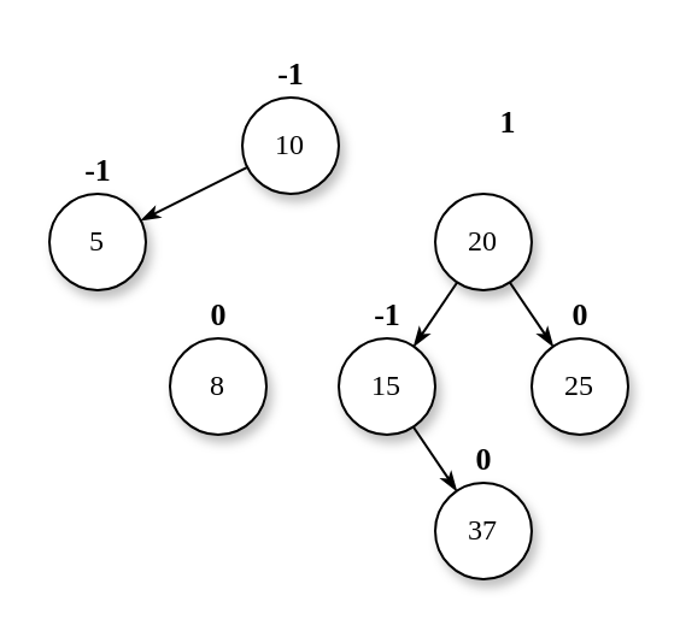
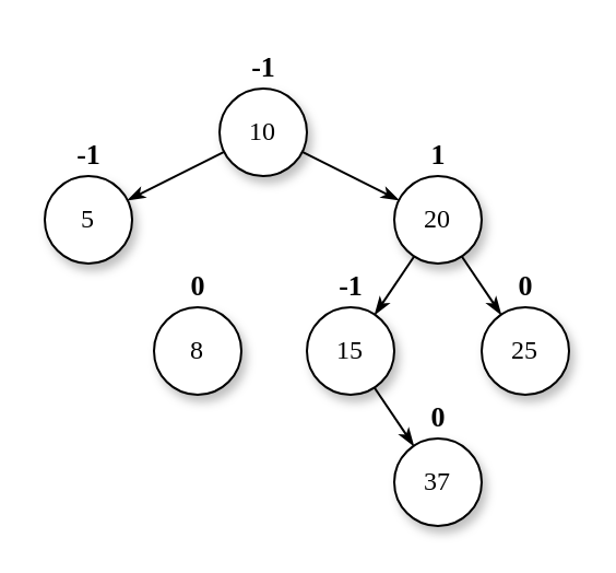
- <mxCell id="17" value="&lt;font color=&quot;#000000&quot;&gt;&lt;b&gt;1&lt;/b&gt;&lt;/font&gt;" style="text;html=1;resizable=0;autosize=1;align=center;verticalAlign=middle;points=[];fillColor=none;strokeColor=none;rounded=0;fontFamily=Verdana;fontSize=13;fontColor=#FFFFFF;" parent="1" vertex="1"><mxGeometry x="200" y="40" width="20" height="20" as="geometry" /></mxCell>
+ <mxCell id="17" value="&lt;font color=&quot;#000000&quot;&gt;&lt;b&gt;1&lt;/b&gt;&lt;/font&gt;" style="text;html=1;resizable=0;autosize=1;align=center;verticalAlign=middle;points=[];fillColor=none;strokeColor=none;rounded=0;fontFamily=Verdana;fontSize=13;fontColor=#FFFFFF;" parent="1" vertex="1"><mxGeometry x="190" y="60" width="20" height="20" as="geometry" /></mxCell>
+ <mxCell id="3" value="" style="edgeStyle=none;orthogonalLoop=1;jettySize=auto;html=1;labelBackgroundColor=none;fontFamily=Verdana;fontSize=13;fontColor=#FFFFFF;startFill=0;endArrow=classicThin;endFill=1;startSize=5;endSize=5;strokeWidth=1;" parent="1" source="4" target="9" edge="1"><mxGeometry relative="1" as="geometry" /></mxCell>
